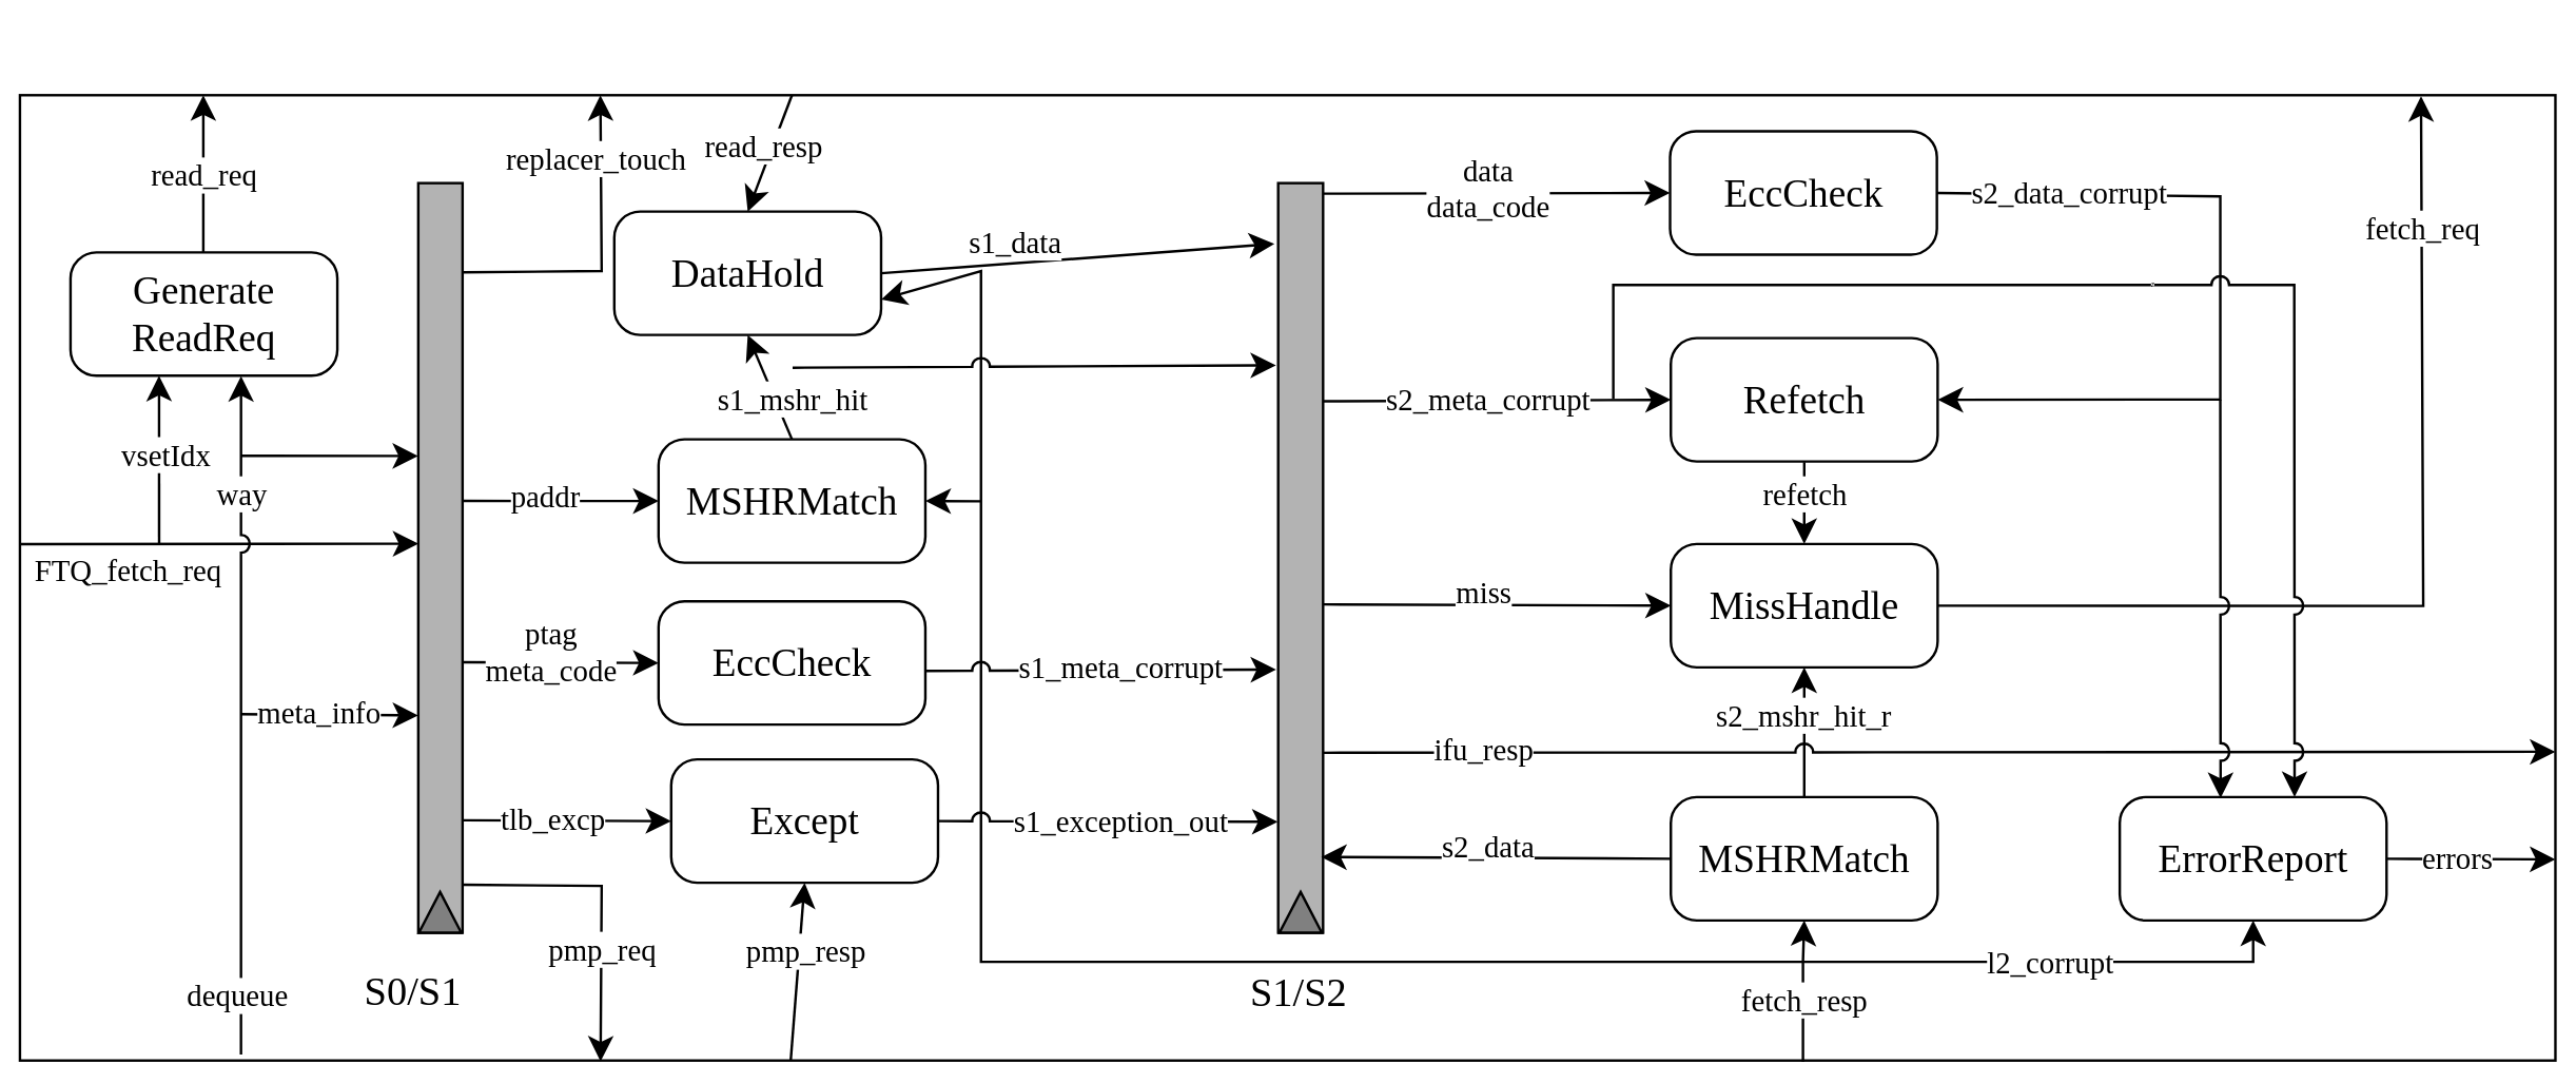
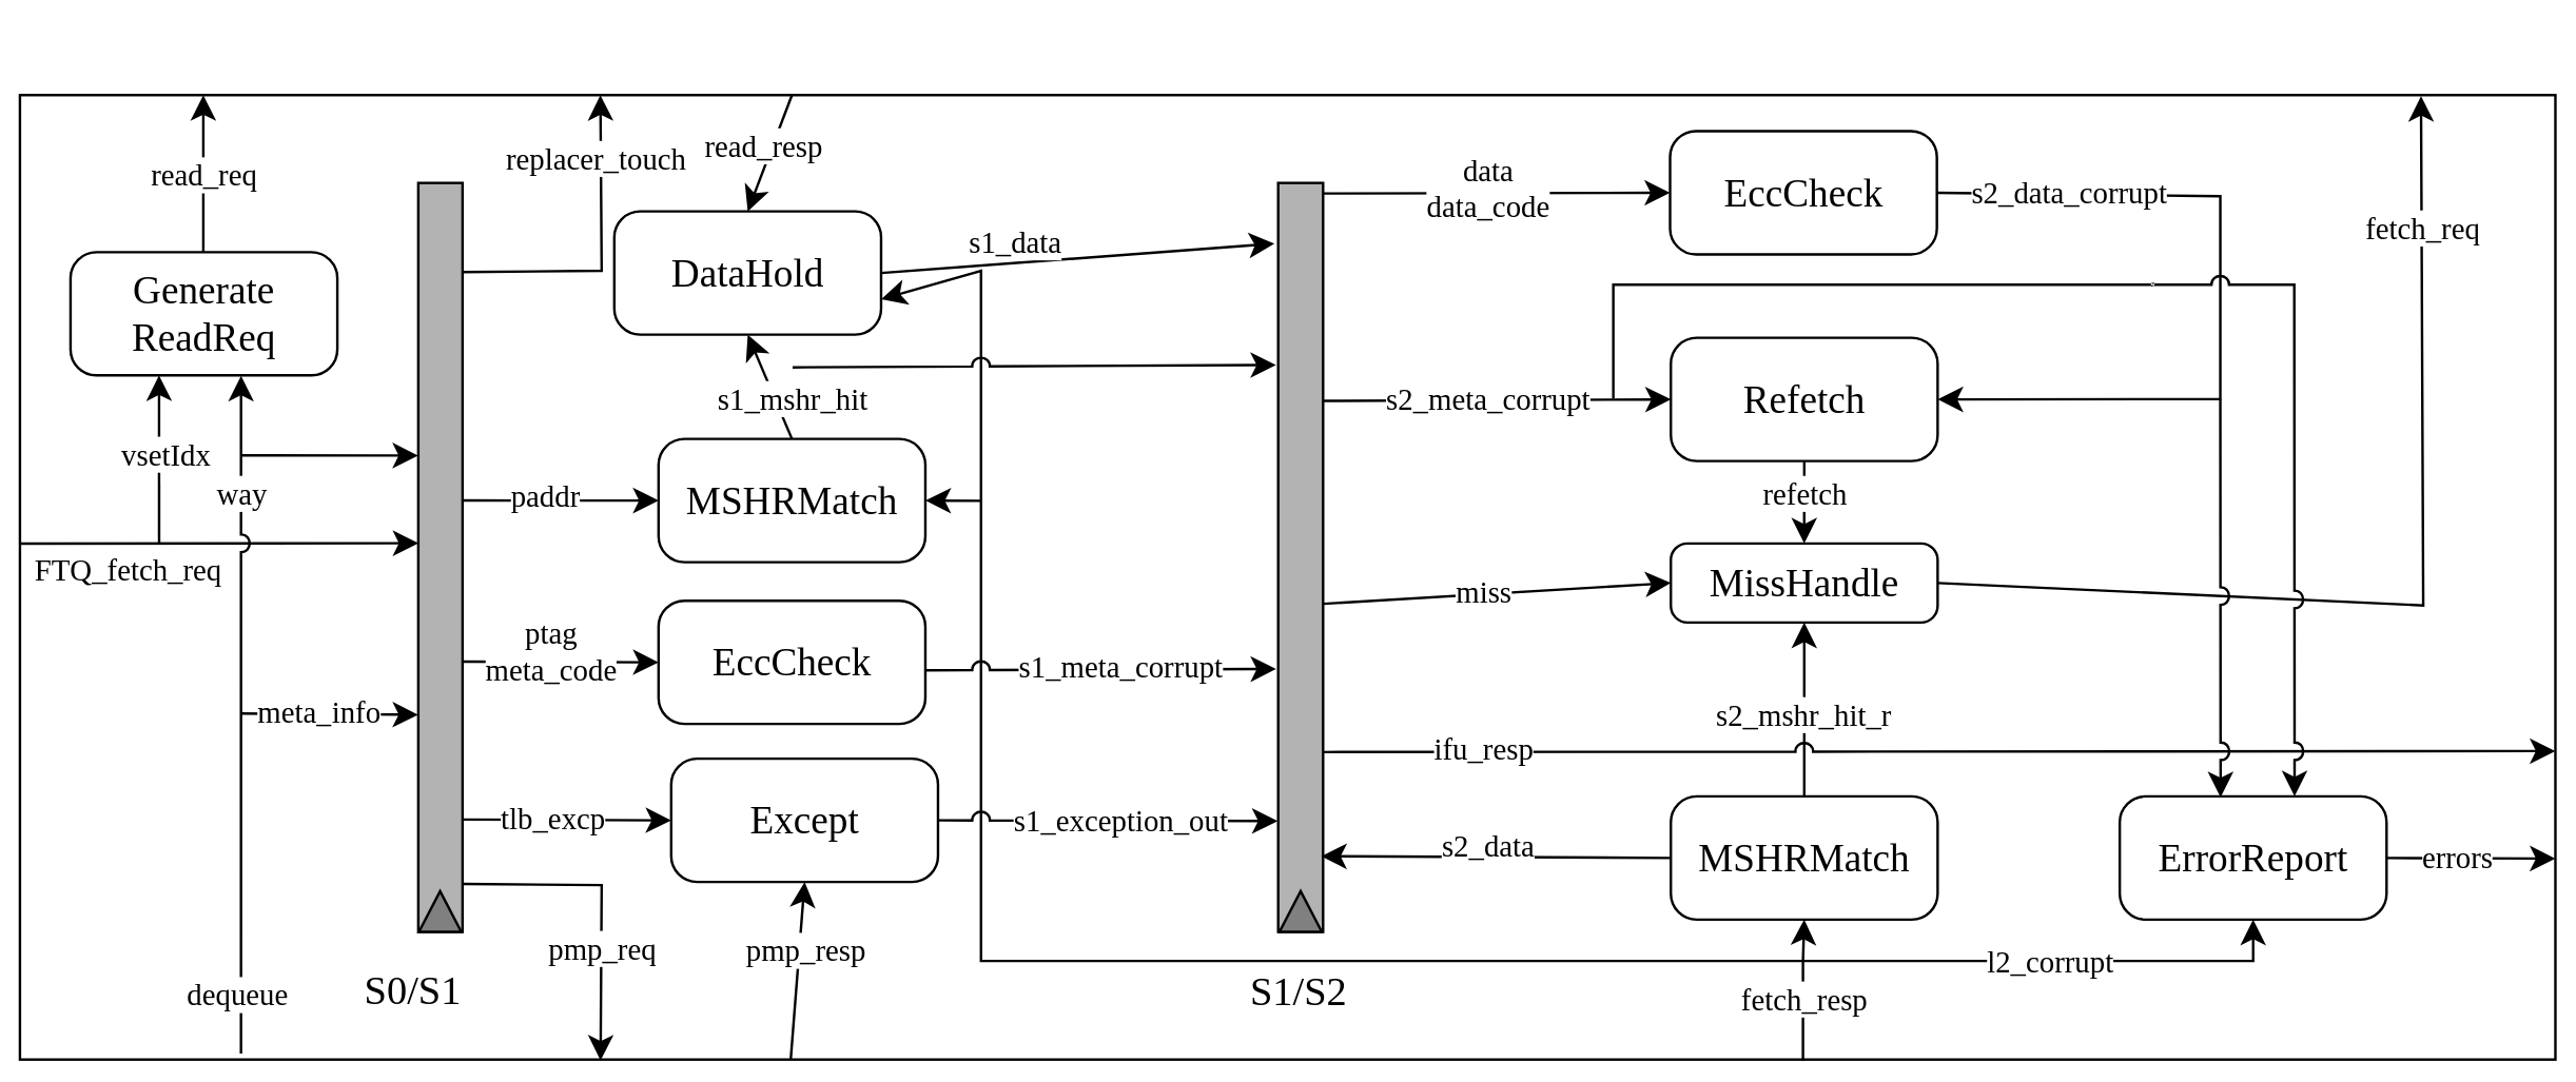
- <mxCell id="12" value="&lt;span style=&quot;font-family: &amp;quot;MS Mincho&amp;quot;, &amp;quot;ＭＳ 明朝&amp;quot;; font-size: 62px; text-wrap-mode: nowrap;&quot;&gt;MissHandle&lt;/span&gt;" style="rounded=1;whiteSpace=wrap;html=1;fillColor=none;strokeWidth=4;shadow=0;glass=0;autosize=0;resizeWidth=0;imageHeight=24;imageAspect=1;perimeter=rectanglePerimeter;arcSize=21;" parent="1" vertex="1"><mxGeometry x="2630.992" y="859.43" width="422" height="195" as="geometry" /></mxCell>
+ <mxCell id="12" value="&lt;span style=&quot;font-family: &amp;quot;MS Mincho&amp;quot;, &amp;quot;ＭＳ 明朝&amp;quot;; font-size: 62px; text-wrap-mode: nowrap;&quot;&gt;MissHandle&lt;/span&gt;" style="rounded=1;whiteSpace=wrap;html=1;fillColor=none;strokeWidth=4;shadow=0;glass=0;autosize=0;resizeWidth=0;imageHeight=24;imageAspect=1;perimeter=rectanglePerimeter;arcSize=21;" parent="1" vertex="1"><mxGeometry x="2630.992" y="859.43" width="422" height="125" as="geometry" /></mxCell>
